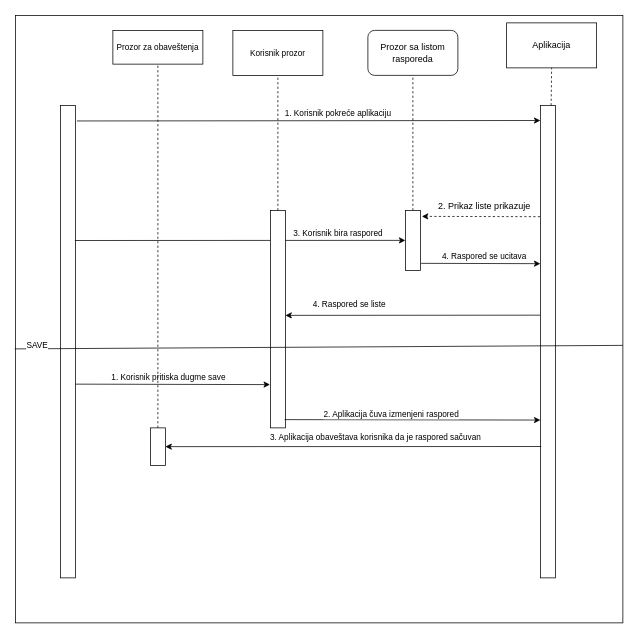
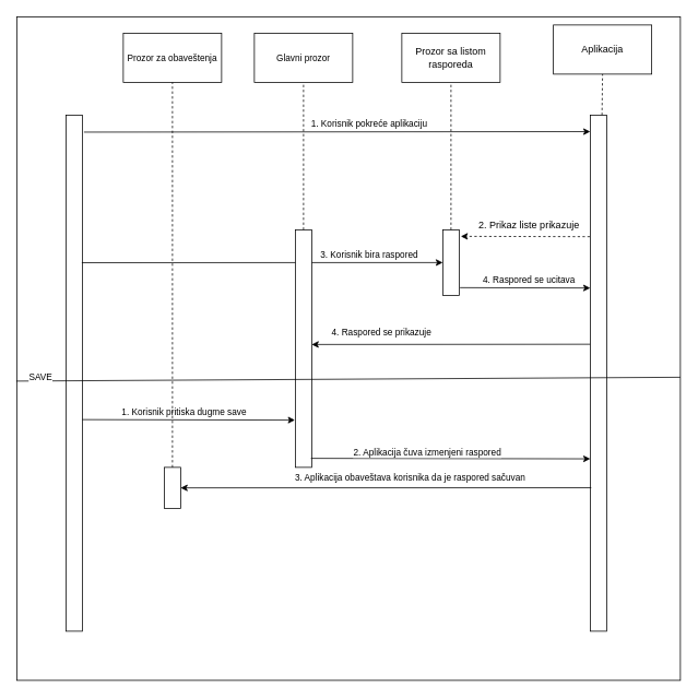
- <mxCell id="30" value="Prozor za obaveštenja" style="rounded=0;whiteSpace=wrap;html=1;fontFamily=Helvetica;fontSize=11;fontColor=default;" parent="1" vertex="1"><mxGeometry x="150" y="40" width="120" height="45" as="geometry" /></mxCell>
+ <mxCell id="30" value="Prozor za obaveštenja" style="rounded=0;whiteSpace=wrap;html=1;fontFamily=Helvetica;fontSize=11;fontColor=default;" parent="1" vertex="1"><mxGeometry x="150" y="40" width="120" height="60" as="geometry" /></mxCell>
- <mxCell id="18" value="Korisnik prozor" style="rounded=0;whiteSpace=wrap;html=1;fontFamily=Helvetica;fontSize=11;fontColor=default;" parent="1" vertex="1"><mxGeometry x="310" y="40" width="120" height="60" as="geometry" /></mxCell>
+ <mxCell id="18" value="Glavni prozor" style="rounded=0;whiteSpace=wrap;html=1;fontFamily=Helvetica;fontSize=11;fontColor=default;" parent="1" vertex="1"><mxGeometry x="310" y="40" width="120" height="60" as="geometry" /></mxCell>
- <mxCell id="9" value="Prozor sa listom&lt;br&gt;rasporeda" style="whiteSpace=wrap;html=1;rounded=1;" parent="1" vertex="1"><mxGeometry x="490" y="40" width="120" height="60" as="geometry" /></mxCell>
+ <mxCell id="9" value="Prozor sa listom&lt;br&gt;rasporeda" style="rounded=0;whiteSpace=wrap;html=1;" parent="1" vertex="1"><mxGeometry x="490" y="40" width="120" height="60" as="geometry" /></mxCell>
- <mxCell id="21" value="4. Raspored se liste" style="text;html=1;align=center;verticalAlign=middle;resizable=0;points=[];autosize=1;strokeColor=none;fillColor=none;fontSize=11;fontFamily=Helvetica;fontColor=default;" parent="1" vertex="1"><mxGeometry x="390" y="390" width="150" height="30" as="geometry" /></mxCell>
+ <mxCell id="21" value="4. Raspored se prikazuje" style="text;html=1;align=center;verticalAlign=middle;resizable=0;points=[];autosize=1;strokeColor=none;fillColor=none;fontSize=11;fontFamily=Helvetica;fontColor=default;" parent="1" vertex="1"><mxGeometry x="390" y="390" width="150" height="30" as="geometry" /></mxCell>
